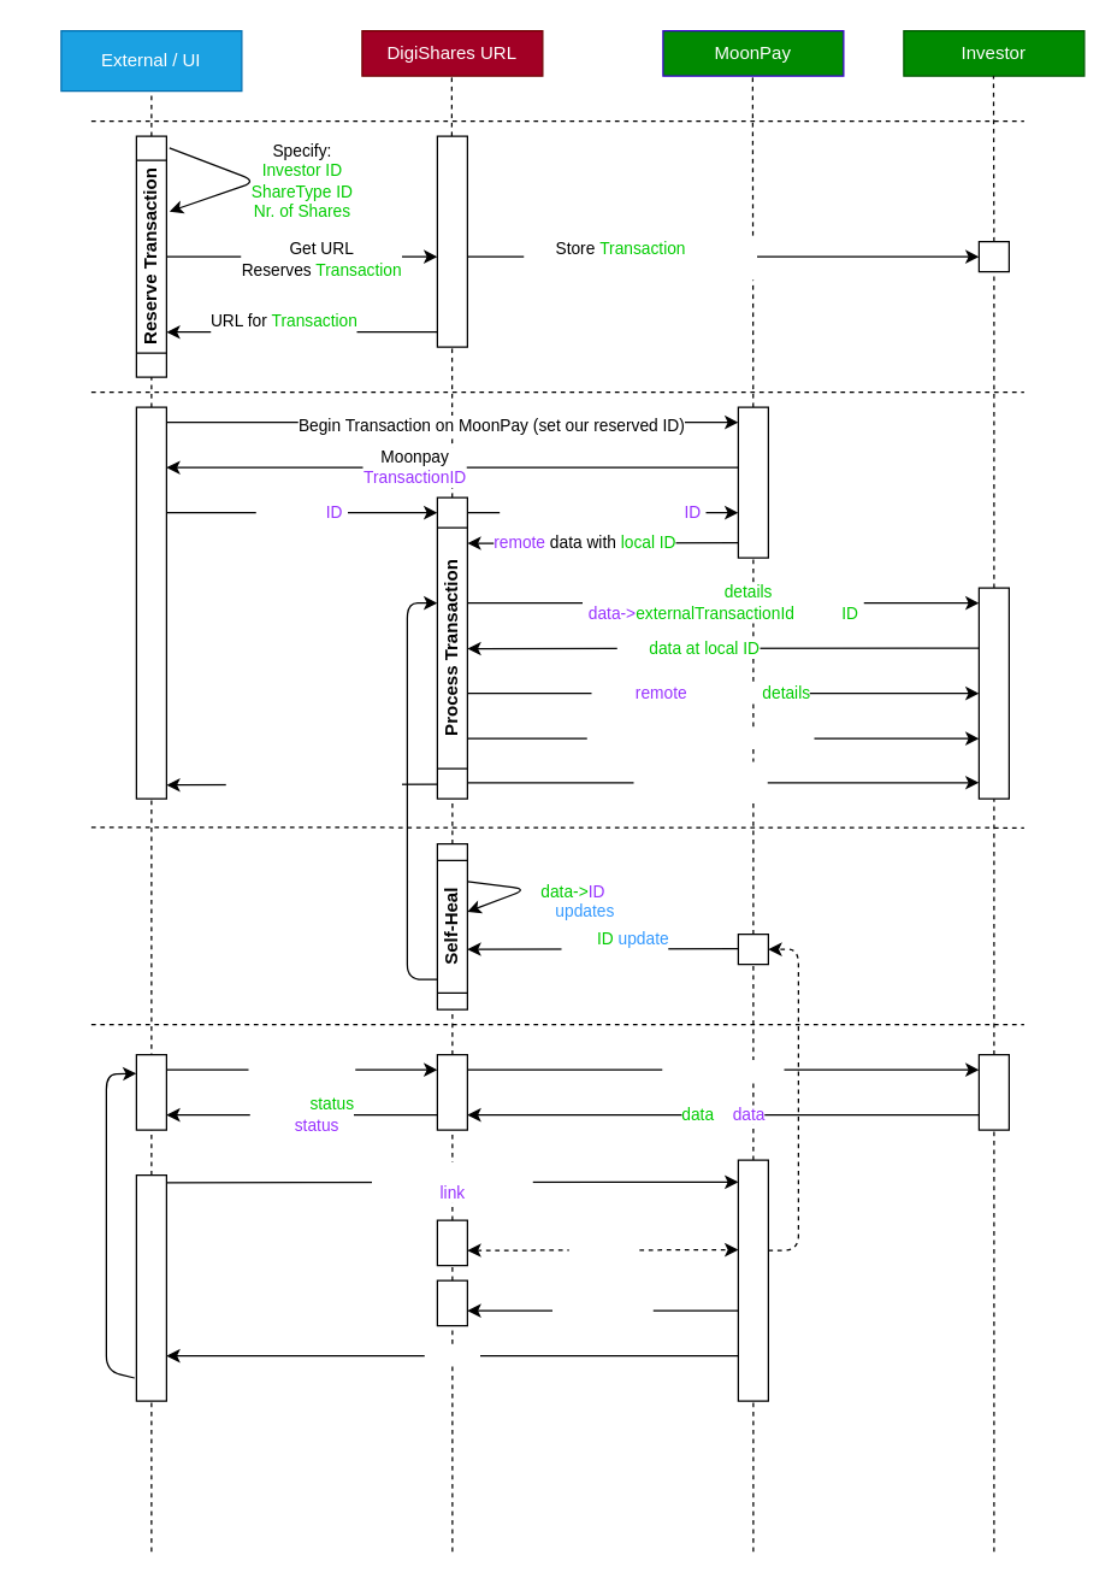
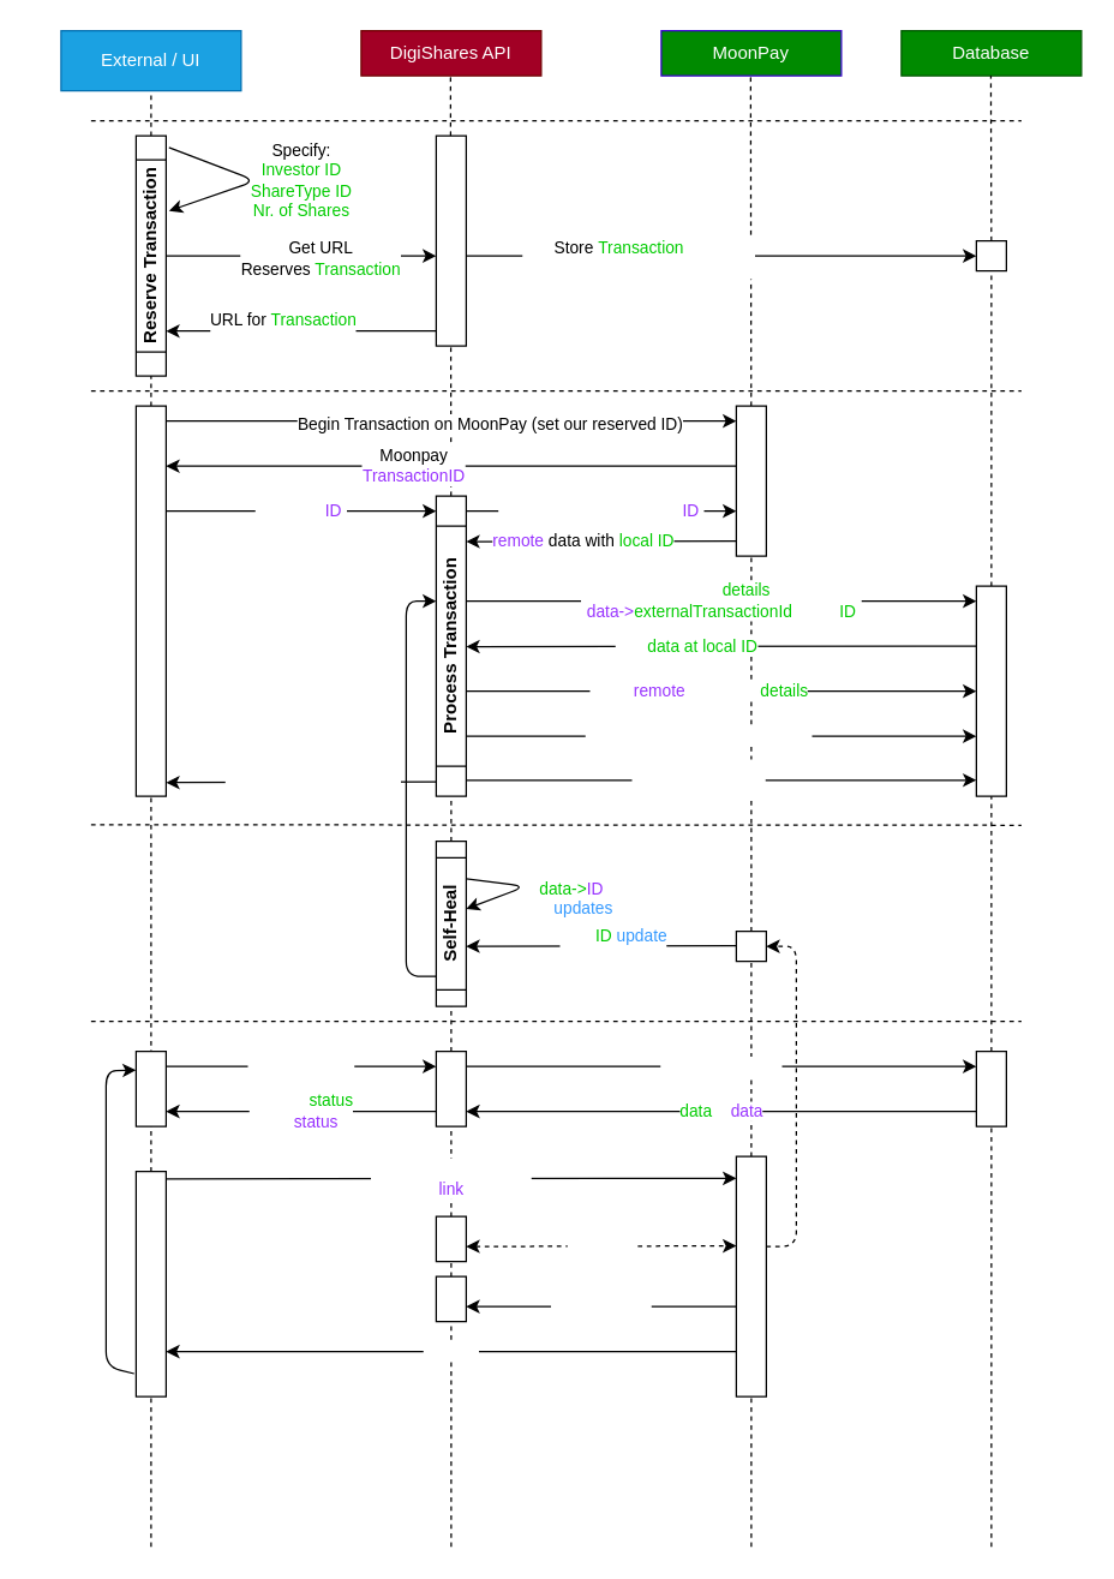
- <mxCell id="4" value="DigiShares URL" style="rounded=0;whiteSpace=wrap;html=1;fillColor=#a20025;fontColor=#ffffff;strokeColor=#6F0000;" parent="1" vertex="1"><mxGeometry x="240" y="20" width="120" height="30" as="geometry" /></mxCell>
+ <mxCell id="4" value="DigiShares API" style="rounded=0;whiteSpace=wrap;html=1;fillColor=#a20025;fontColor=#ffffff;strokeColor=#6F0000;" parent="1" vertex="1"><mxGeometry x="240" y="20" width="120" height="30" as="geometry" /></mxCell>
- <mxCell id="22" value="Investor" style="rounded=0;whiteSpace=wrap;html=1;fillColor=#008a00;fontColor=#ffffff;strokeColor=#005700;" parent="1" vertex="1"><mxGeometry x="600" y="20" width="120" height="30" as="geometry" /></mxCell>
+ <mxCell id="22" value="Database" style="rounded=0;whiteSpace=wrap;html=1;fillColor=#008a00;fontColor=#ffffff;strokeColor=#005700;" parent="1" vertex="1"><mxGeometry x="600" y="20" width="120" height="30" as="geometry" /></mxCell>
